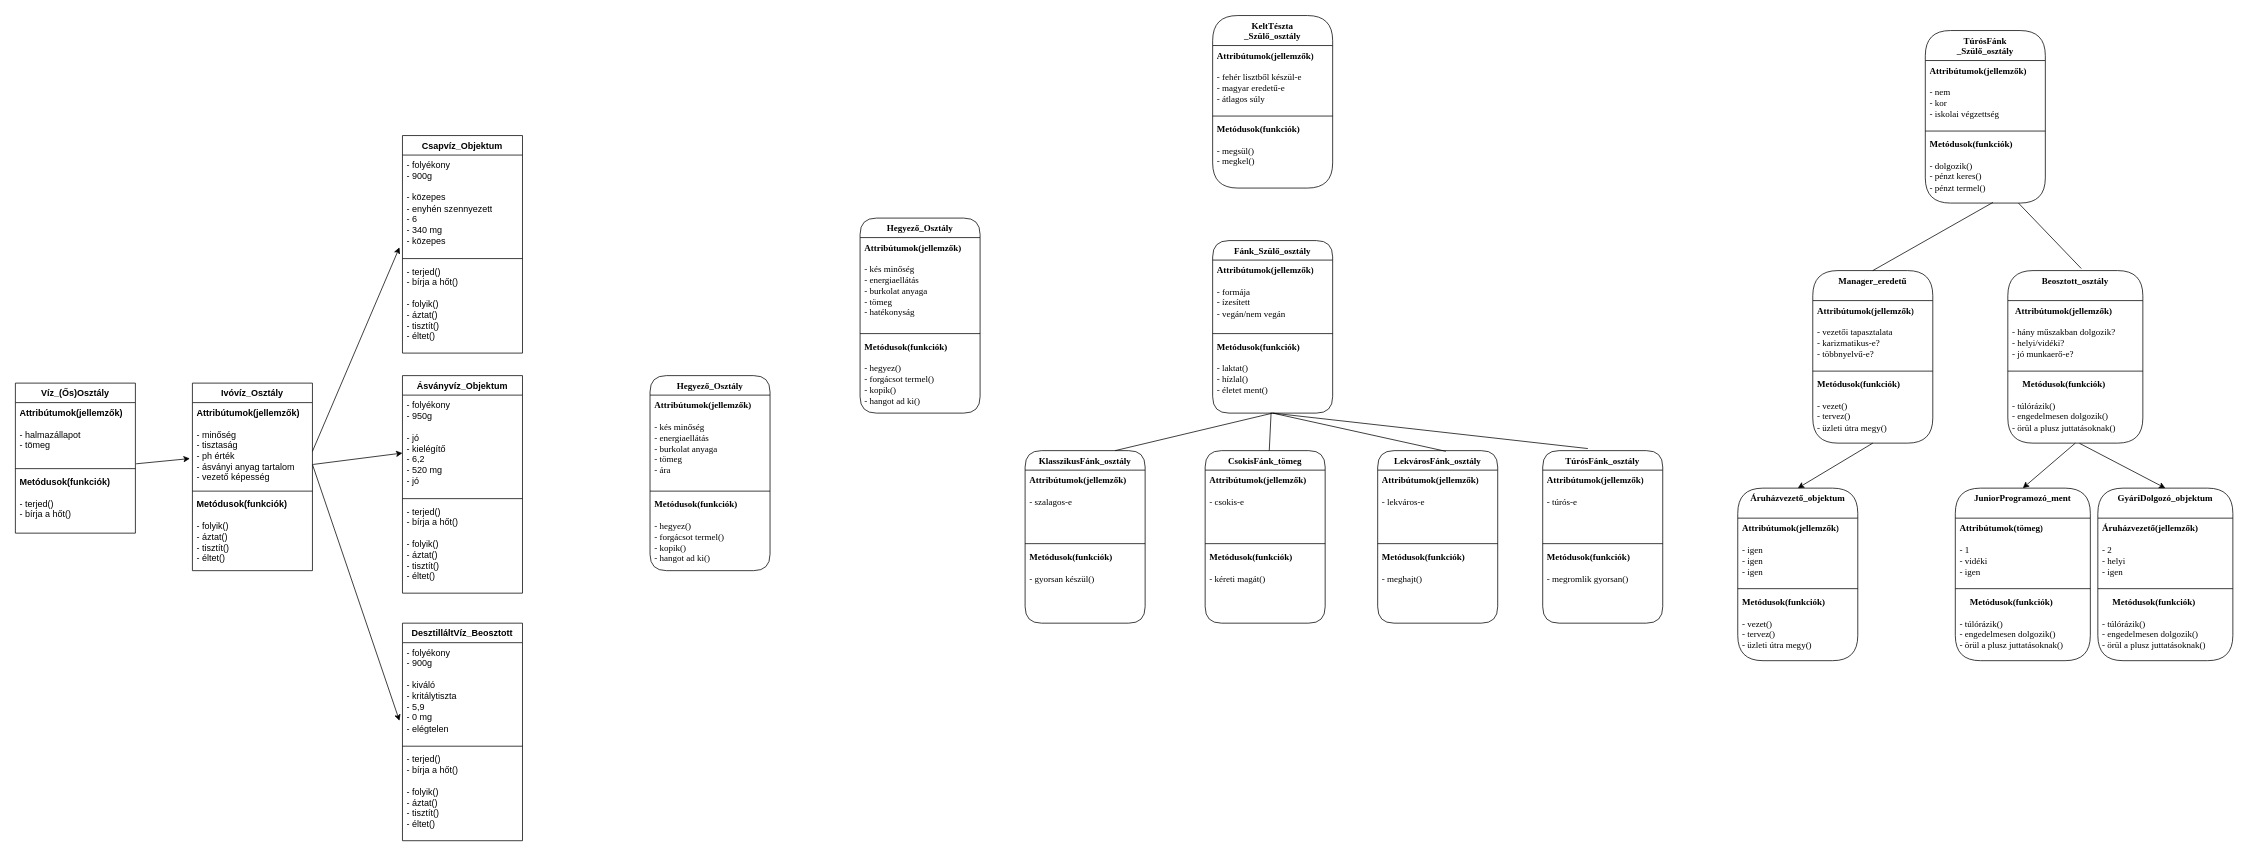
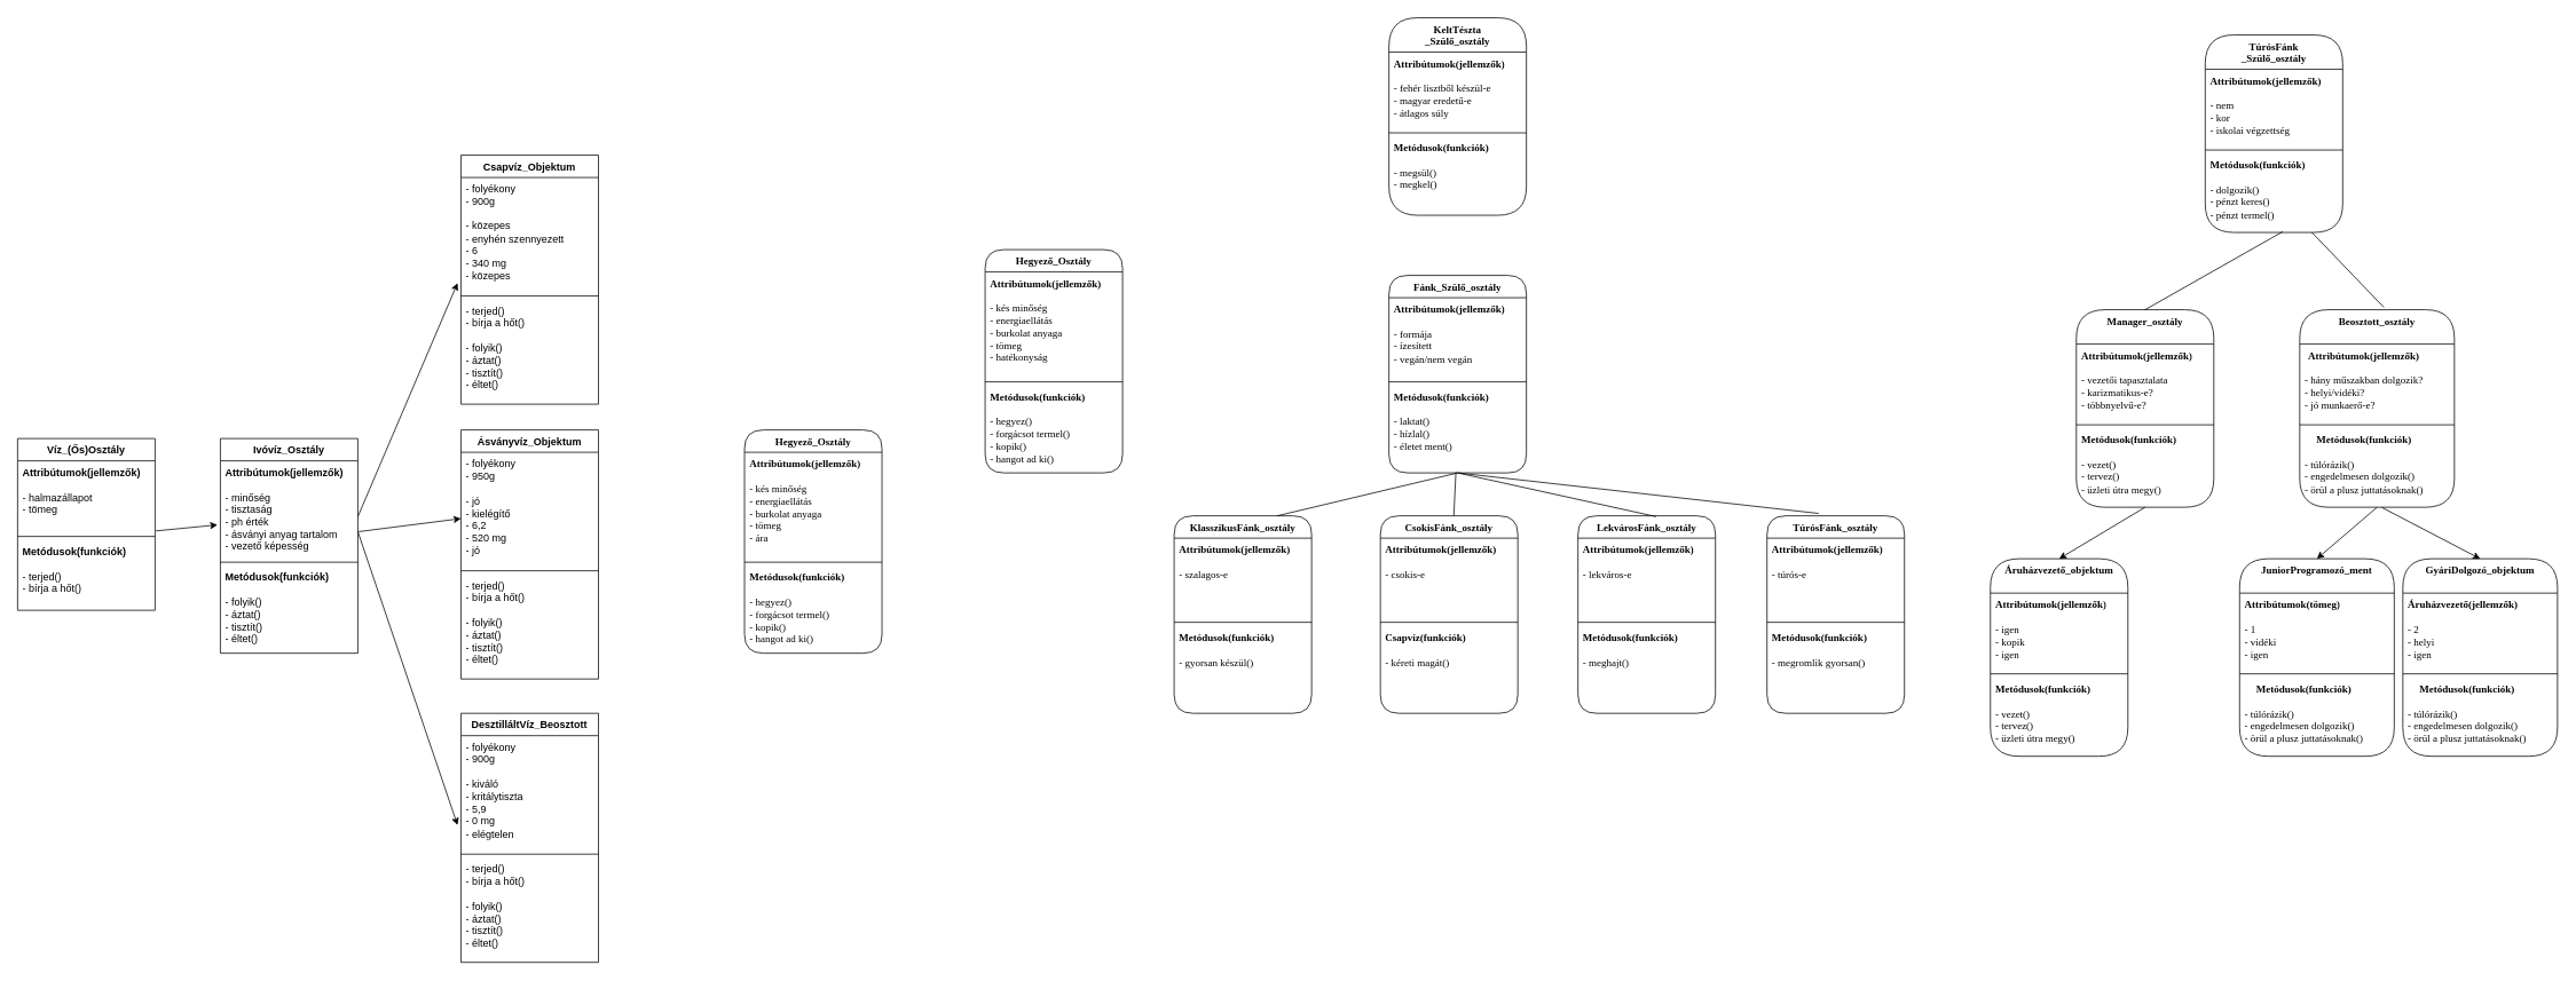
- <mxCell id="66" value="Manager_eredetű" style="swimlane;fontStyle=1;align=center;verticalAlign=top;childLayout=stackLayout;horizontal=1;startSize=40;horizontalStack=0;resizeParent=1;resizeParentMax=0;resizeLast=0;collapsible=1;marginBottom=0;whiteSpace=wrap;html=1;rounded=1;fontFamily=Comic Sans MS;arcSize=28;" vertex="1" parent="1"><mxGeometry x="2416" y="360" width="160" height="230" as="geometry"><mxRectangle x="570" y="120" width="100" height="30" as="alternateBounds" /></mxGeometry></mxCell>
+ <mxCell id="66" value="Manager_osztály" style="swimlane;fontStyle=1;align=center;verticalAlign=top;childLayout=stackLayout;horizontal=1;startSize=40;horizontalStack=0;resizeParent=1;resizeParentMax=0;resizeLast=0;collapsible=1;marginBottom=0;whiteSpace=wrap;html=1;rounded=1;fontFamily=Comic Sans MS;arcSize=28;" vertex="1" parent="1"><mxGeometry x="2416" y="360" width="160" height="230" as="geometry"><mxRectangle x="570" y="120" width="100" height="30" as="alternateBounds" /></mxGeometry></mxCell>
- <mxCell id="42" value="CsokisFánk_tömeg" style="swimlane;fontStyle=1;align=center;verticalAlign=top;childLayout=stackLayout;horizontal=1;startSize=26;horizontalStack=0;resizeParent=1;resizeParentMax=0;resizeLast=0;collapsible=1;marginBottom=0;whiteSpace=wrap;html=1;rounded=1;fontFamily=Comic Sans MS;arcSize=28;" vertex="1" parent="1"><mxGeometry x="1606" y="600" width="160" height="230" as="geometry"><mxRectangle x="570" y="120" width="100" height="30" as="alternateBounds" /></mxGeometry></mxCell>
+ <mxCell id="42" value="CsokisFánk_osztály" style="swimlane;fontStyle=1;align=center;verticalAlign=top;childLayout=stackLayout;horizontal=1;startSize=26;horizontalStack=0;resizeParent=1;resizeParentMax=0;resizeLast=0;collapsible=1;marginBottom=0;whiteSpace=wrap;html=1;rounded=1;fontFamily=Comic Sans MS;arcSize=28;" vertex="1" parent="1"><mxGeometry x="1606" y="600" width="160" height="230" as="geometry"><mxRectangle x="570" y="120" width="100" height="30" as="alternateBounds" /></mxGeometry></mxCell>
- <mxCell id="77" value="&lt;div style=&quot;text-align: center;&quot;&gt;&lt;span style=&quot;background-color: initial;&quot;&gt;&lt;b&gt;Attribútumok(jellemzők)&lt;/b&gt;&lt;/span&gt;&lt;/div&gt;&lt;div style=&quot;text-align: center;&quot;&gt;&lt;span style=&quot;background-color: initial;&quot;&gt;&lt;b&gt;&lt;br&gt;&lt;/b&gt;&lt;/span&gt;&lt;/div&gt;- igen&lt;br&gt;- igen&lt;br&gt;- igen&lt;br&gt;&lt;span style=&quot;&quot;&gt;&lt;span style=&quot;white-space: pre;&quot;&gt;&amp;nbsp;&amp;nbsp;&amp;nbsp;&amp;nbsp;&lt;/span&gt;&lt;span style=&quot;&quot;&gt;&lt;span style=&quot;white-space: pre;&quot;&gt;&amp;nbsp;&amp;nbsp;&amp;nbsp;&amp;nbsp;&lt;/span&gt;&lt;/span&gt;&lt;span style=&quot;&quot;&gt;&lt;span style=&quot;white-space: pre;&quot;&gt;&amp;nbsp;&amp;nbsp;&amp;nbsp;&amp;nbsp;&lt;/span&gt;&lt;/span&gt;&lt;span style=&quot;&quot;&gt;&lt;span style=&quot;white-space: pre;&quot;&gt;&amp;nbsp;&amp;nbsp;&amp;nbsp;&amp;nbsp;&lt;/span&gt;&lt;/span&gt;&lt;span style=&quot;&quot;&gt;&lt;span style=&quot;white-space: pre;&quot;&gt;&amp;nbsp;&amp;nbsp;&amp;nbsp;&amp;nbsp;&lt;/span&gt;&lt;/span&gt;&lt;span style=&quot;&quot;&gt;&lt;span style=&quot;white-space: pre;&quot;&gt;&amp;nbsp;&amp;nbsp;&amp;nbsp;&amp;nbsp;&lt;/span&gt;&lt;/span&gt;&lt;span style=&quot;&quot;&gt;&lt;span style=&quot;white-space: pre;&quot;&gt;&amp;nbsp;&amp;nbsp;&amp;nbsp;&amp;nbsp;&lt;/span&gt;&lt;/span&gt;&lt;/span&gt;" style="text;strokeColor=none;fillColor=none;align=left;verticalAlign=top;spacingLeft=4;spacingRight=4;overflow=hidden;rotatable=0;points=[[0,0.5],[1,0.5]];portConstraint=eastwest;whiteSpace=wrap;html=1;fontFamily=Comic Sans MS;" vertex="1" parent="76"><mxGeometry y="40" width="160" height="90" as="geometry" /></mxCell>
+ <mxCell id="77" value="&lt;div style=&quot;text-align: center;&quot;&gt;&lt;span style=&quot;background-color: initial;&quot;&gt;&lt;b&gt;Attribútumok(jellemzők)&lt;/b&gt;&lt;/span&gt;&lt;/div&gt;&lt;div style=&quot;text-align: center;&quot;&gt;&lt;span style=&quot;background-color: initial;&quot;&gt;&lt;b&gt;&lt;br&gt;&lt;/b&gt;&lt;/span&gt;&lt;/div&gt;- igen&lt;br&gt;- kopik&lt;br&gt;- igen&lt;br&gt;&lt;span style=&quot;&quot;&gt;&lt;span style=&quot;white-space: pre;&quot;&gt;&amp;nbsp;&amp;nbsp;&amp;nbsp;&amp;nbsp;&lt;/span&gt;&lt;span style=&quot;&quot;&gt;&lt;span style=&quot;white-space: pre;&quot;&gt;&amp;nbsp;&amp;nbsp;&amp;nbsp;&amp;nbsp;&lt;/span&gt;&lt;/span&gt;&lt;span style=&quot;&quot;&gt;&lt;span style=&quot;white-space: pre;&quot;&gt;&amp;nbsp;&amp;nbsp;&amp;nbsp;&amp;nbsp;&lt;/span&gt;&lt;/span&gt;&lt;span style=&quot;&quot;&gt;&lt;span style=&quot;white-space: pre;&quot;&gt;&amp;nbsp;&amp;nbsp;&amp;nbsp;&amp;nbsp;&lt;/span&gt;&lt;/span&gt;&lt;span style=&quot;&quot;&gt;&lt;span style=&quot;white-space: pre;&quot;&gt;&amp;nbsp;&amp;nbsp;&amp;nbsp;&amp;nbsp;&lt;/span&gt;&lt;/span&gt;&lt;span style=&quot;&quot;&gt;&lt;span style=&quot;white-space: pre;&quot;&gt;&amp;nbsp;&amp;nbsp;&amp;nbsp;&amp;nbsp;&lt;/span&gt;&lt;/span&gt;&lt;span style=&quot;&quot;&gt;&lt;span style=&quot;white-space: pre;&quot;&gt;&amp;nbsp;&amp;nbsp;&amp;nbsp;&amp;nbsp;&lt;/span&gt;&lt;/span&gt;&lt;/span&gt;" style="text;strokeColor=none;fillColor=none;align=left;verticalAlign=top;spacingLeft=4;spacingRight=4;overflow=hidden;rotatable=0;points=[[0,0.5],[1,0.5]];portConstraint=eastwest;whiteSpace=wrap;html=1;fontFamily=Comic Sans MS;" vertex="1" parent="76"><mxGeometry y="40" width="160" height="90" as="geometry" /></mxCell>
- <mxCell id="45" value="&lt;div style=&quot;text-align: center;&quot;&gt;&lt;span style=&quot;background-color: initial;&quot;&gt;&lt;b&gt;Metódusok(funkciók)&lt;/b&gt;&lt;/span&gt;&lt;/div&gt;&lt;div style=&quot;text-align: center;&quot;&gt;&lt;span style=&quot;background-color: initial;&quot;&gt;&lt;b&gt;&lt;br&gt;&lt;/b&gt;&lt;/span&gt;&lt;/div&gt;- kéreti magát()" style="text;strokeColor=none;fillColor=none;align=left;verticalAlign=top;spacingLeft=4;spacingRight=4;overflow=hidden;rotatable=0;points=[[0,0.5],[1,0.5]];portConstraint=eastwest;whiteSpace=wrap;html=1;fontFamily=Comic Sans MS;" vertex="1" parent="42"><mxGeometry y="128" width="160" height="102" as="geometry" /></mxCell>
+ <mxCell id="45" value="&lt;div style=&quot;text-align: center;&quot;&gt;&lt;span style=&quot;background-color: initial;&quot;&gt;&lt;b&gt;Csapvíz(funkciók)&lt;/b&gt;&lt;/span&gt;&lt;/div&gt;&lt;div style=&quot;text-align: center;&quot;&gt;&lt;span style=&quot;background-color: initial;&quot;&gt;&lt;b&gt;&lt;br&gt;&lt;/b&gt;&lt;/span&gt;&lt;/div&gt;- kéreti magát()" style="text;strokeColor=none;fillColor=none;align=left;verticalAlign=top;spacingLeft=4;spacingRight=4;overflow=hidden;rotatable=0;points=[[0,0.5],[1,0.5]];portConstraint=eastwest;whiteSpace=wrap;html=1;fontFamily=Comic Sans MS;" vertex="1" parent="42"><mxGeometry y="128" width="160" height="102" as="geometry" /></mxCell>
